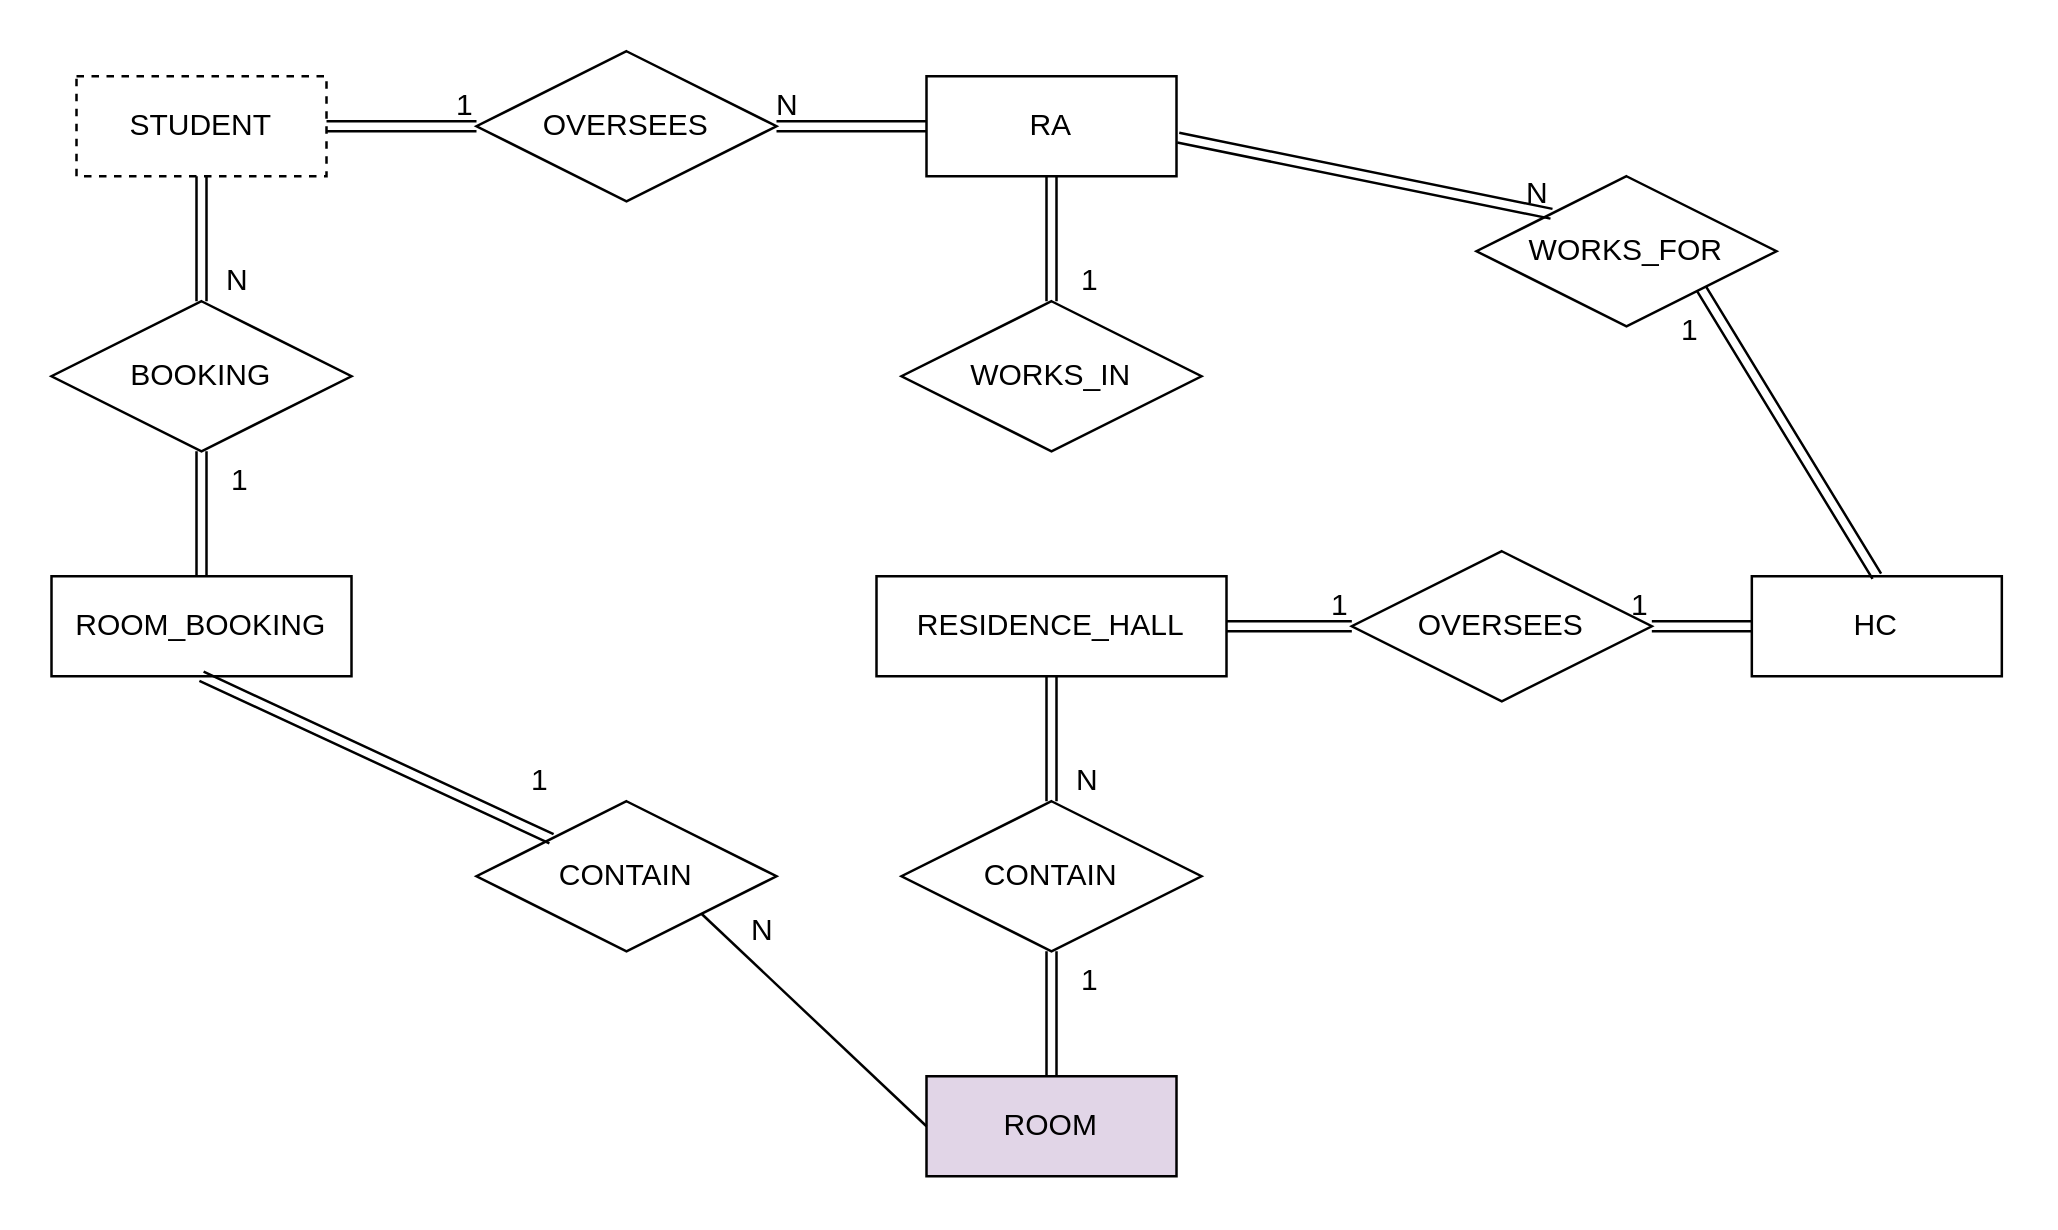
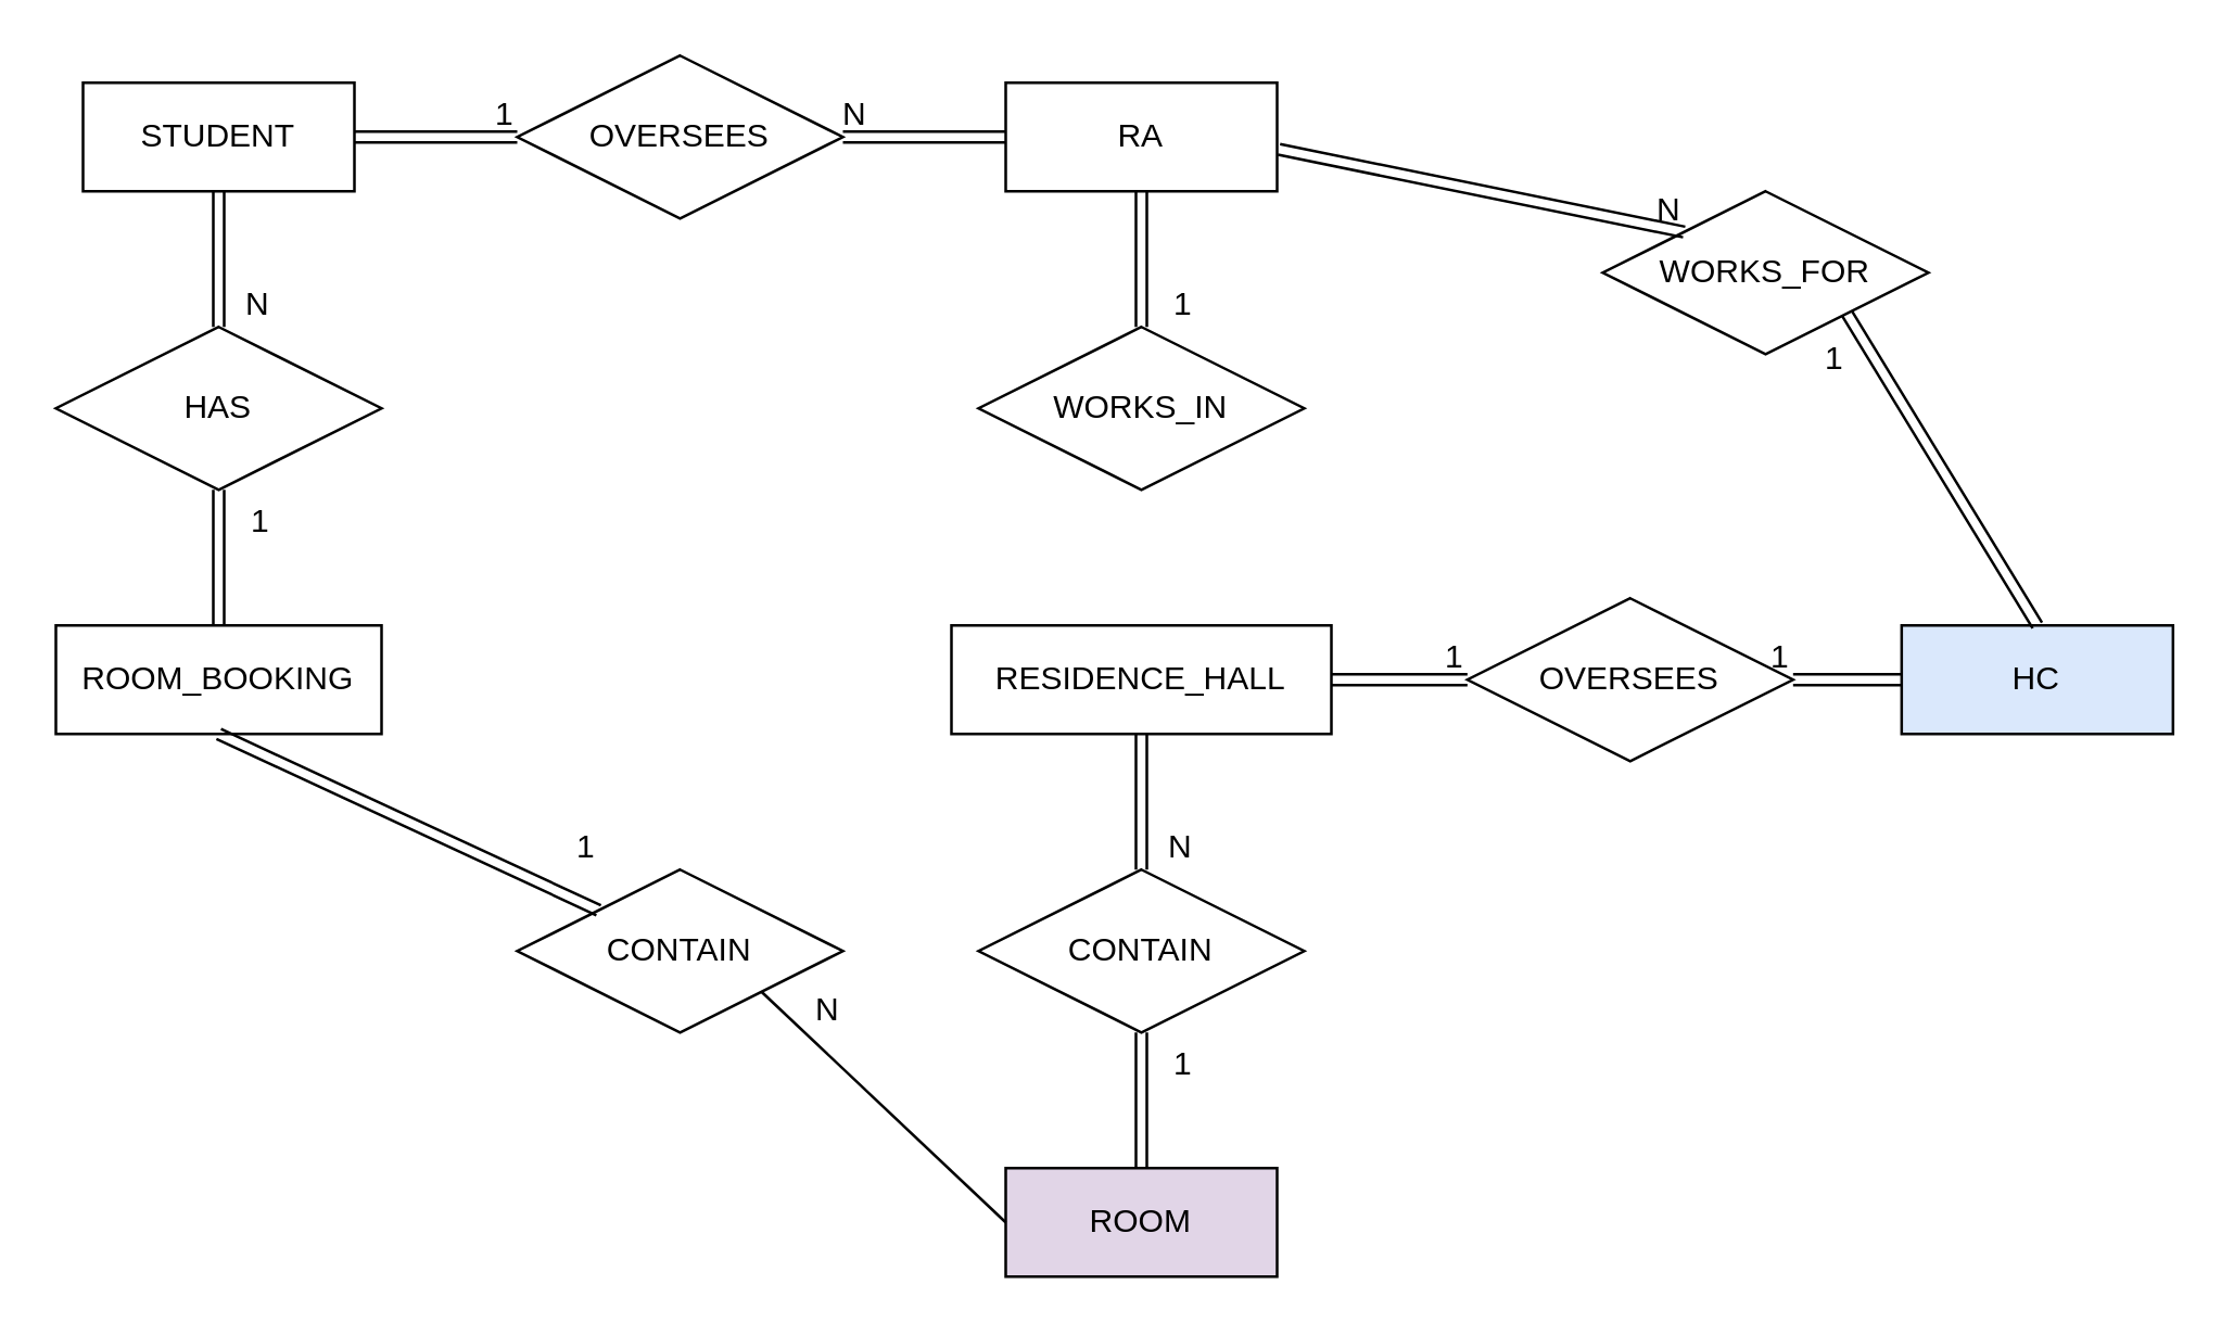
- <mxCell id="2" value="STUDENT" style="whiteSpace=wrap;html=1;align=center;dashed=1;" parent="1" vertex="1"><mxGeometry x="30" y="30" width="100" height="40" as="geometry" /></mxCell>
+ <mxCell id="2" value="STUDENT" style="whiteSpace=wrap;html=1;align=center;" parent="1" vertex="1"><mxGeometry x="30" y="30" width="100" height="40" as="geometry" /></mxCell>
- <mxCell id="16" value="BOOKING" style="shape=rhombus;perimeter=rhombusPerimeter;whiteSpace=wrap;html=1;align=center;" parent="1" vertex="1"><mxGeometry x="20" y="120" width="120" height="60" as="geometry" /></mxCell>
+ <mxCell id="16" value="HAS" style="shape=rhombus;perimeter=rhombusPerimeter;whiteSpace=wrap;html=1;align=center;" parent="1" vertex="1"><mxGeometry x="20" y="120" width="120" height="60" as="geometry" /></mxCell>
- <mxCell id="9" value="HC" style="whiteSpace=wrap;html=1;align=center;" parent="1" vertex="1"><mxGeometry x="700.13" y="230" width="100" height="40" as="geometry" /></mxCell>
+ <mxCell id="9" value="HC" style="whiteSpace=wrap;html=1;align=center;fillColor=#dae8fc;" parent="1" vertex="1"><mxGeometry x="700.13" y="230" width="100" height="40" as="geometry" /></mxCell>
